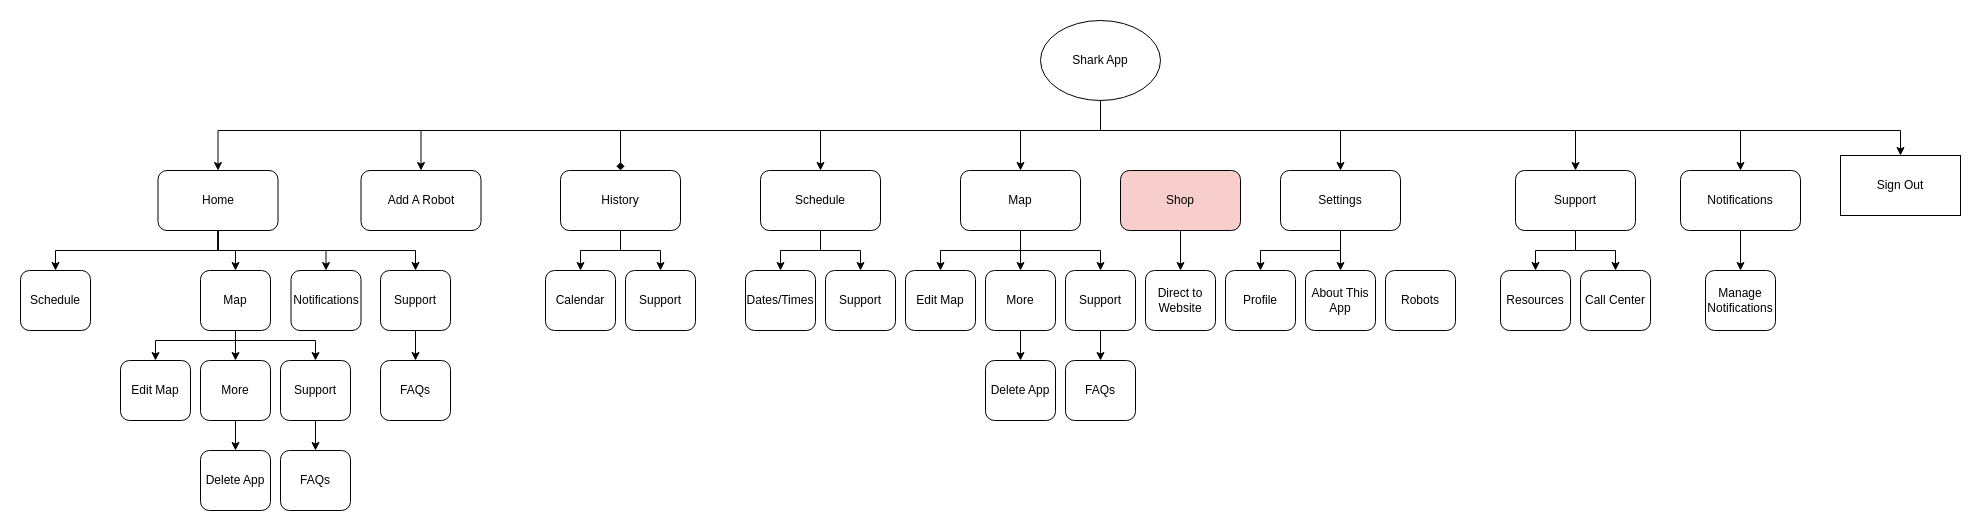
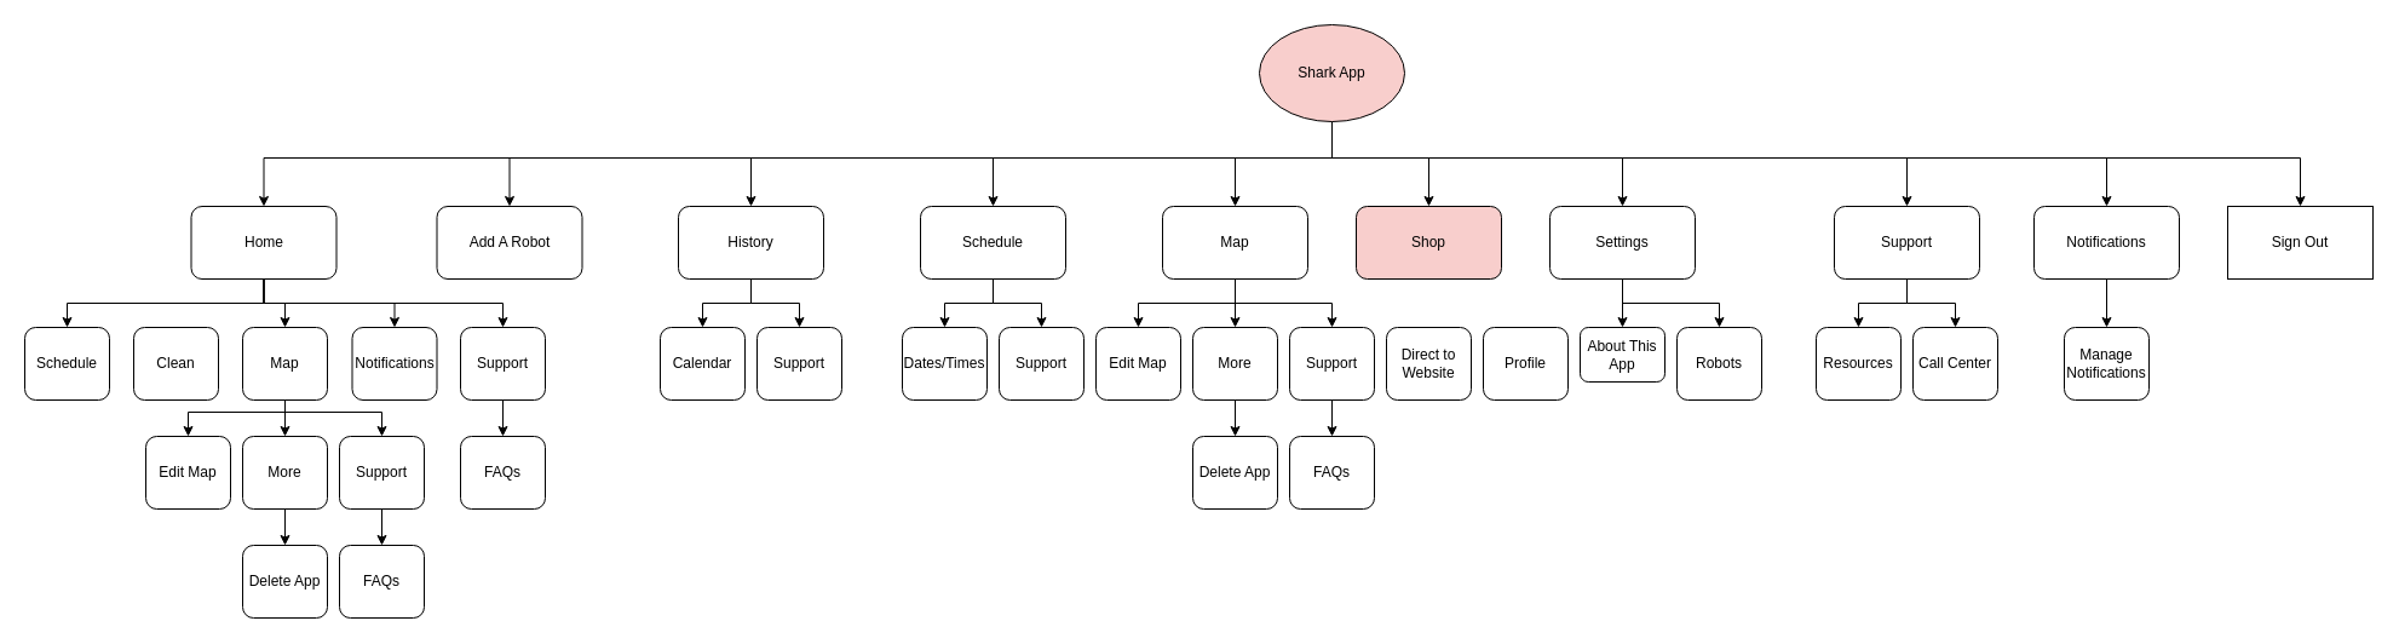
- <mxCell id="12" value="Shark App" style="ellipse;whiteSpace=wrap;html=1;" vertex="1" parent="1"><mxGeometry x="1040" y="20" width="120" height="80" as="geometry" /></mxCell>
+ <mxCell id="12" value="Shark App" style="ellipse;whiteSpace=wrap;html=1;fillColor=#f8cecc;" vertex="1" parent="1"><mxGeometry x="1040" y="20" width="120" height="80" as="geometry" /></mxCell>
+ <mxCell id="6" style="edgeStyle=orthogonalEdgeStyle;rounded=0;orthogonalLoop=1;jettySize=auto;html=1;exitX=0.5;exitY=1;exitDx=0;exitDy=0;" edge="1" parent="1" source="12" target="47"><mxGeometry relative="1" as="geometry"><Array as="points"><mxPoint x="1100" y="130" /><mxPoint x="1180" y="130" /></Array></mxGeometry></mxCell>
- <mxCell id="9" style="edgeStyle=orthogonalEdgeStyle;rounded=0;orthogonalLoop=1;jettySize=auto;html=1;exitX=0.5;exitY=1;exitDx=0;exitDy=0;entryX=0.5;entryY=0;entryDx=0;entryDy=0;endArrow=diamond;" edge="1" parent="1" source="12" target="38"><mxGeometry relative="1" as="geometry"><Array as="points"><mxPoint x="1100" y="130" /><mxPoint x="620" y="130" /></Array></mxGeometry></mxCell>
+ <mxCell id="9" style="edgeStyle=orthogonalEdgeStyle;rounded=0;orthogonalLoop=1;jettySize=auto;html=1;exitX=0.5;exitY=1;exitDx=0;exitDy=0;entryX=0.5;entryY=0;entryDx=0;entryDy=0;" edge="1" parent="1" source="12" target="38"><mxGeometry relative="1" as="geometry"><Array as="points"><mxPoint x="1100" y="130" /><mxPoint x="620" y="130" /></Array></mxGeometry></mxCell>
- <mxCell id="57" value="Sign Out" style="rounded=0;whiteSpace=wrap;html=1;" vertex="1" parent="1"><mxGeometry x="1840" y="155" width="120" height="60" as="geometry" /></mxCell>
+ <mxCell id="57" value="Sign Out" style="rounded=0;whiteSpace=wrap;html=1;" vertex="1" parent="1"><mxGeometry x="1840" y="170" width="120" height="60" as="geometry" /></mxCell>
- <mxCell id="46" style="edgeStyle=orthogonalEdgeStyle;rounded=0;orthogonalLoop=1;jettySize=auto;html=1;exitX=0.5;exitY=1;exitDx=0;exitDy=0;entryX=0.5;entryY=0;entryDx=0;entryDy=0;" edge="1" parent="1" source="47" target="75"><mxGeometry relative="1" as="geometry" /></mxCell>
- <mxCell id="48" style="edgeStyle=orthogonalEdgeStyle;rounded=0;orthogonalLoop=1;jettySize=auto;html=1;exitX=0.5;exitY=1;exitDx=0;exitDy=0;entryX=0.5;entryY=0;entryDx=0;entryDy=0;" edge="1" parent="1" source="51" target="69"><mxGeometry relative="1" as="geometry" /></mxCell>
+ <mxCell id="50" style="edgeStyle=orthogonalEdgeStyle;rounded=0;orthogonalLoop=1;jettySize=auto;html=1;exitX=0.5;exitY=1;exitDx=0;exitDy=0;entryX=0.5;entryY=0;entryDx=0;entryDy=0;" edge="1" parent="1" source="51" target="71"><mxGeometry relative="1" as="geometry" /></mxCell>
+ <mxCell id="18" value="Clean" style="rounded=1;whiteSpace=wrap;html=1;" vertex="1" parent="1"><mxGeometry x="110" y="270" width="70" height="60" as="geometry" /></mxCell>
- <mxCell id="70" value="About This App" style="rounded=1;whiteSpace=wrap;html=1;" vertex="1" parent="1"><mxGeometry x="1305" y="270" width="70" height="60" as="geometry" /></mxCell>
+ <mxCell id="70" value="About This App" style="rounded=1;whiteSpace=wrap;html=1;" vertex="1" parent="1"><mxGeometry x="1305" y="270" width="70" height="45" as="geometry" /></mxCell>
